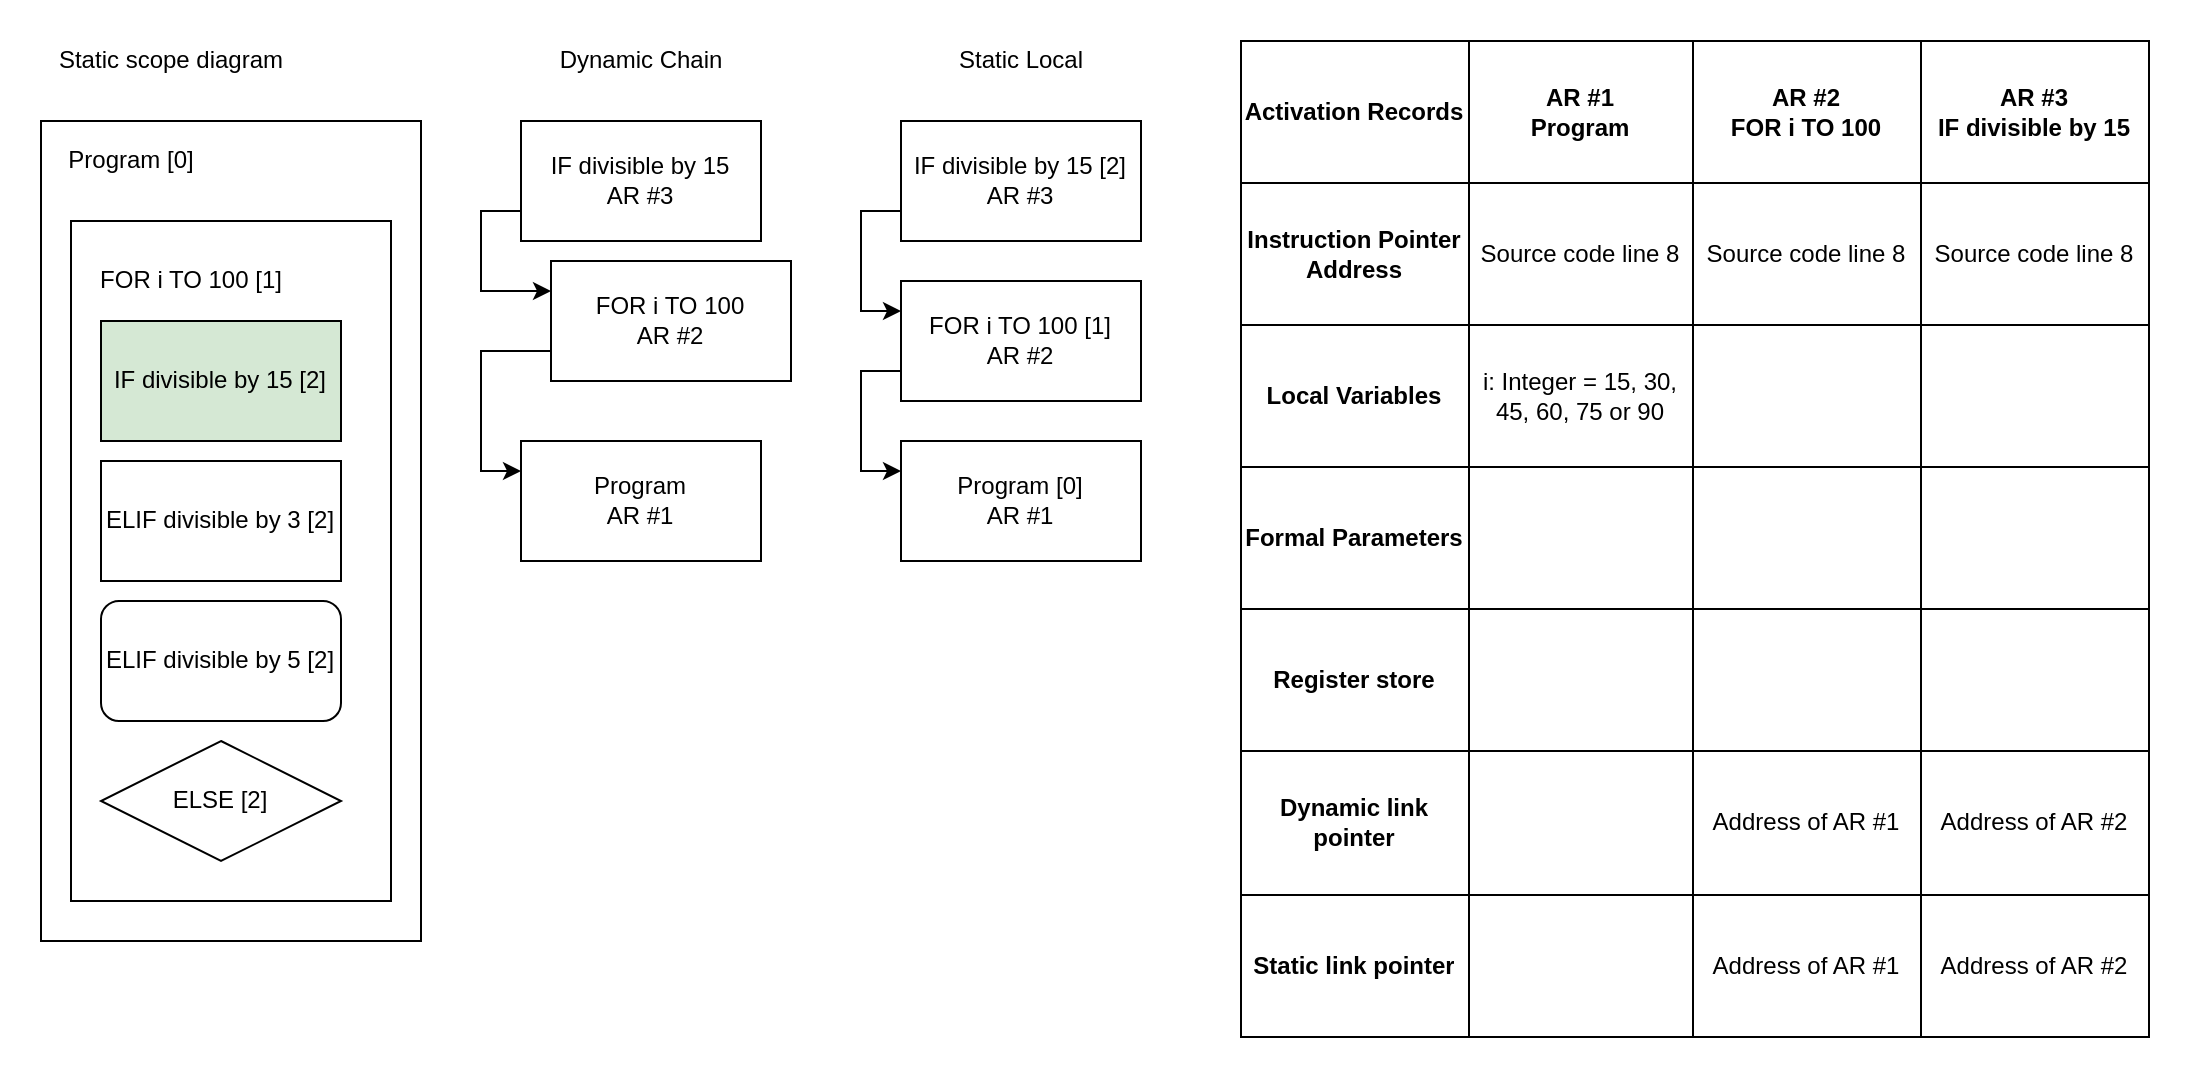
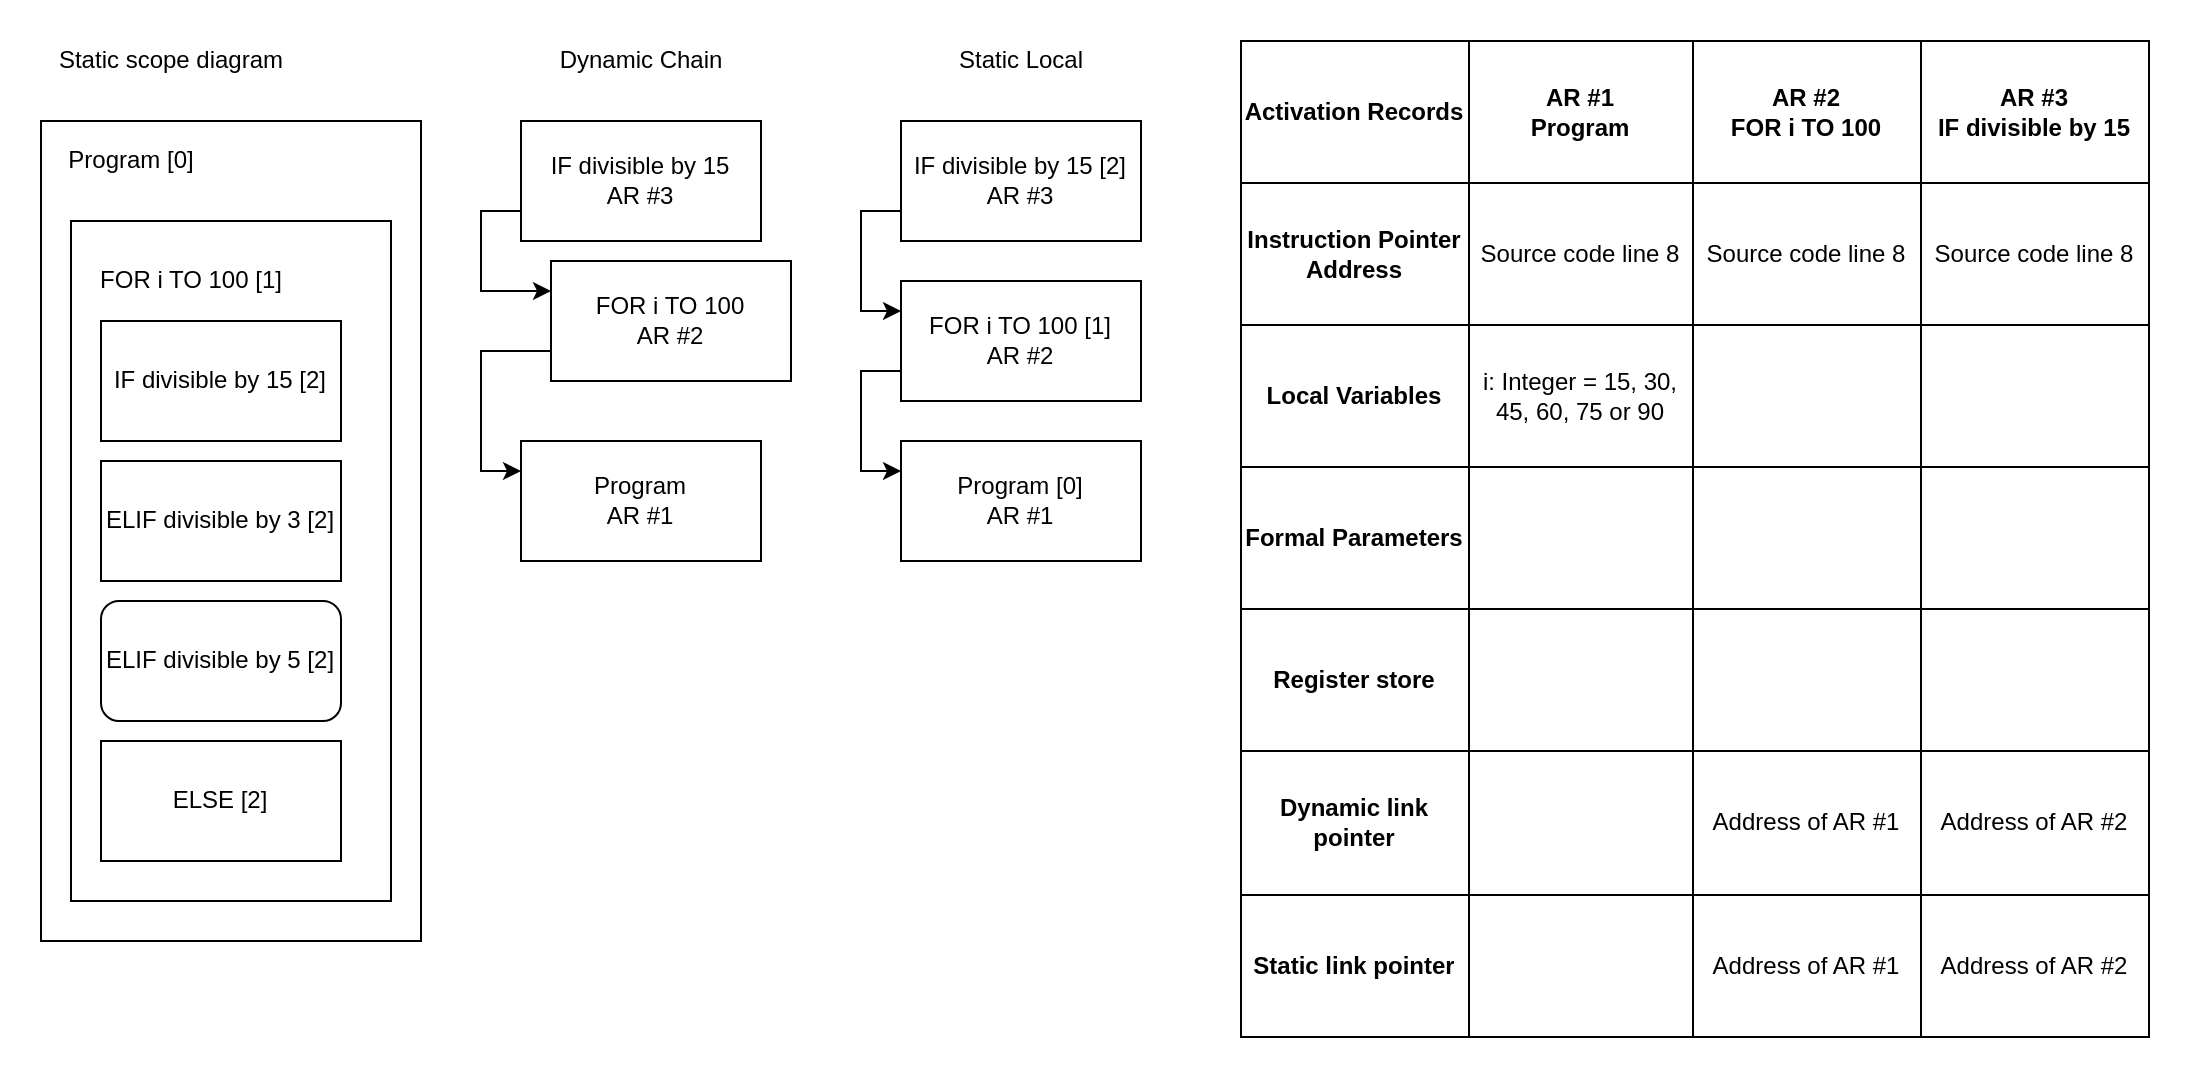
- <mxCell id="6" value="IF divisible by 15 [2]" style="rounded=0;whiteSpace=wrap;html=1;fillColor=#d5e8d4;" parent="1" vertex="1"><mxGeometry x="50" y="160" width="120" height="60" as="geometry" /></mxCell>
+ <mxCell id="6" value="IF divisible by 15 [2]" style="rounded=0;whiteSpace=wrap;html=1;" parent="1" vertex="1"><mxGeometry x="50" y="160" width="120" height="60" as="geometry" /></mxCell>
- <mxCell id="9" value="ELSE [2]" style="rhombus;whiteSpace=wrap;html=1;" parent="1" vertex="1"><mxGeometry x="50" y="370" width="120" height="60" as="geometry" /></mxCell>
+ <mxCell id="9" value="ELSE [2]" style="rounded=0;whiteSpace=wrap;html=1;" parent="1" vertex="1"><mxGeometry x="50" y="370" width="120" height="60" as="geometry" /></mxCell>
